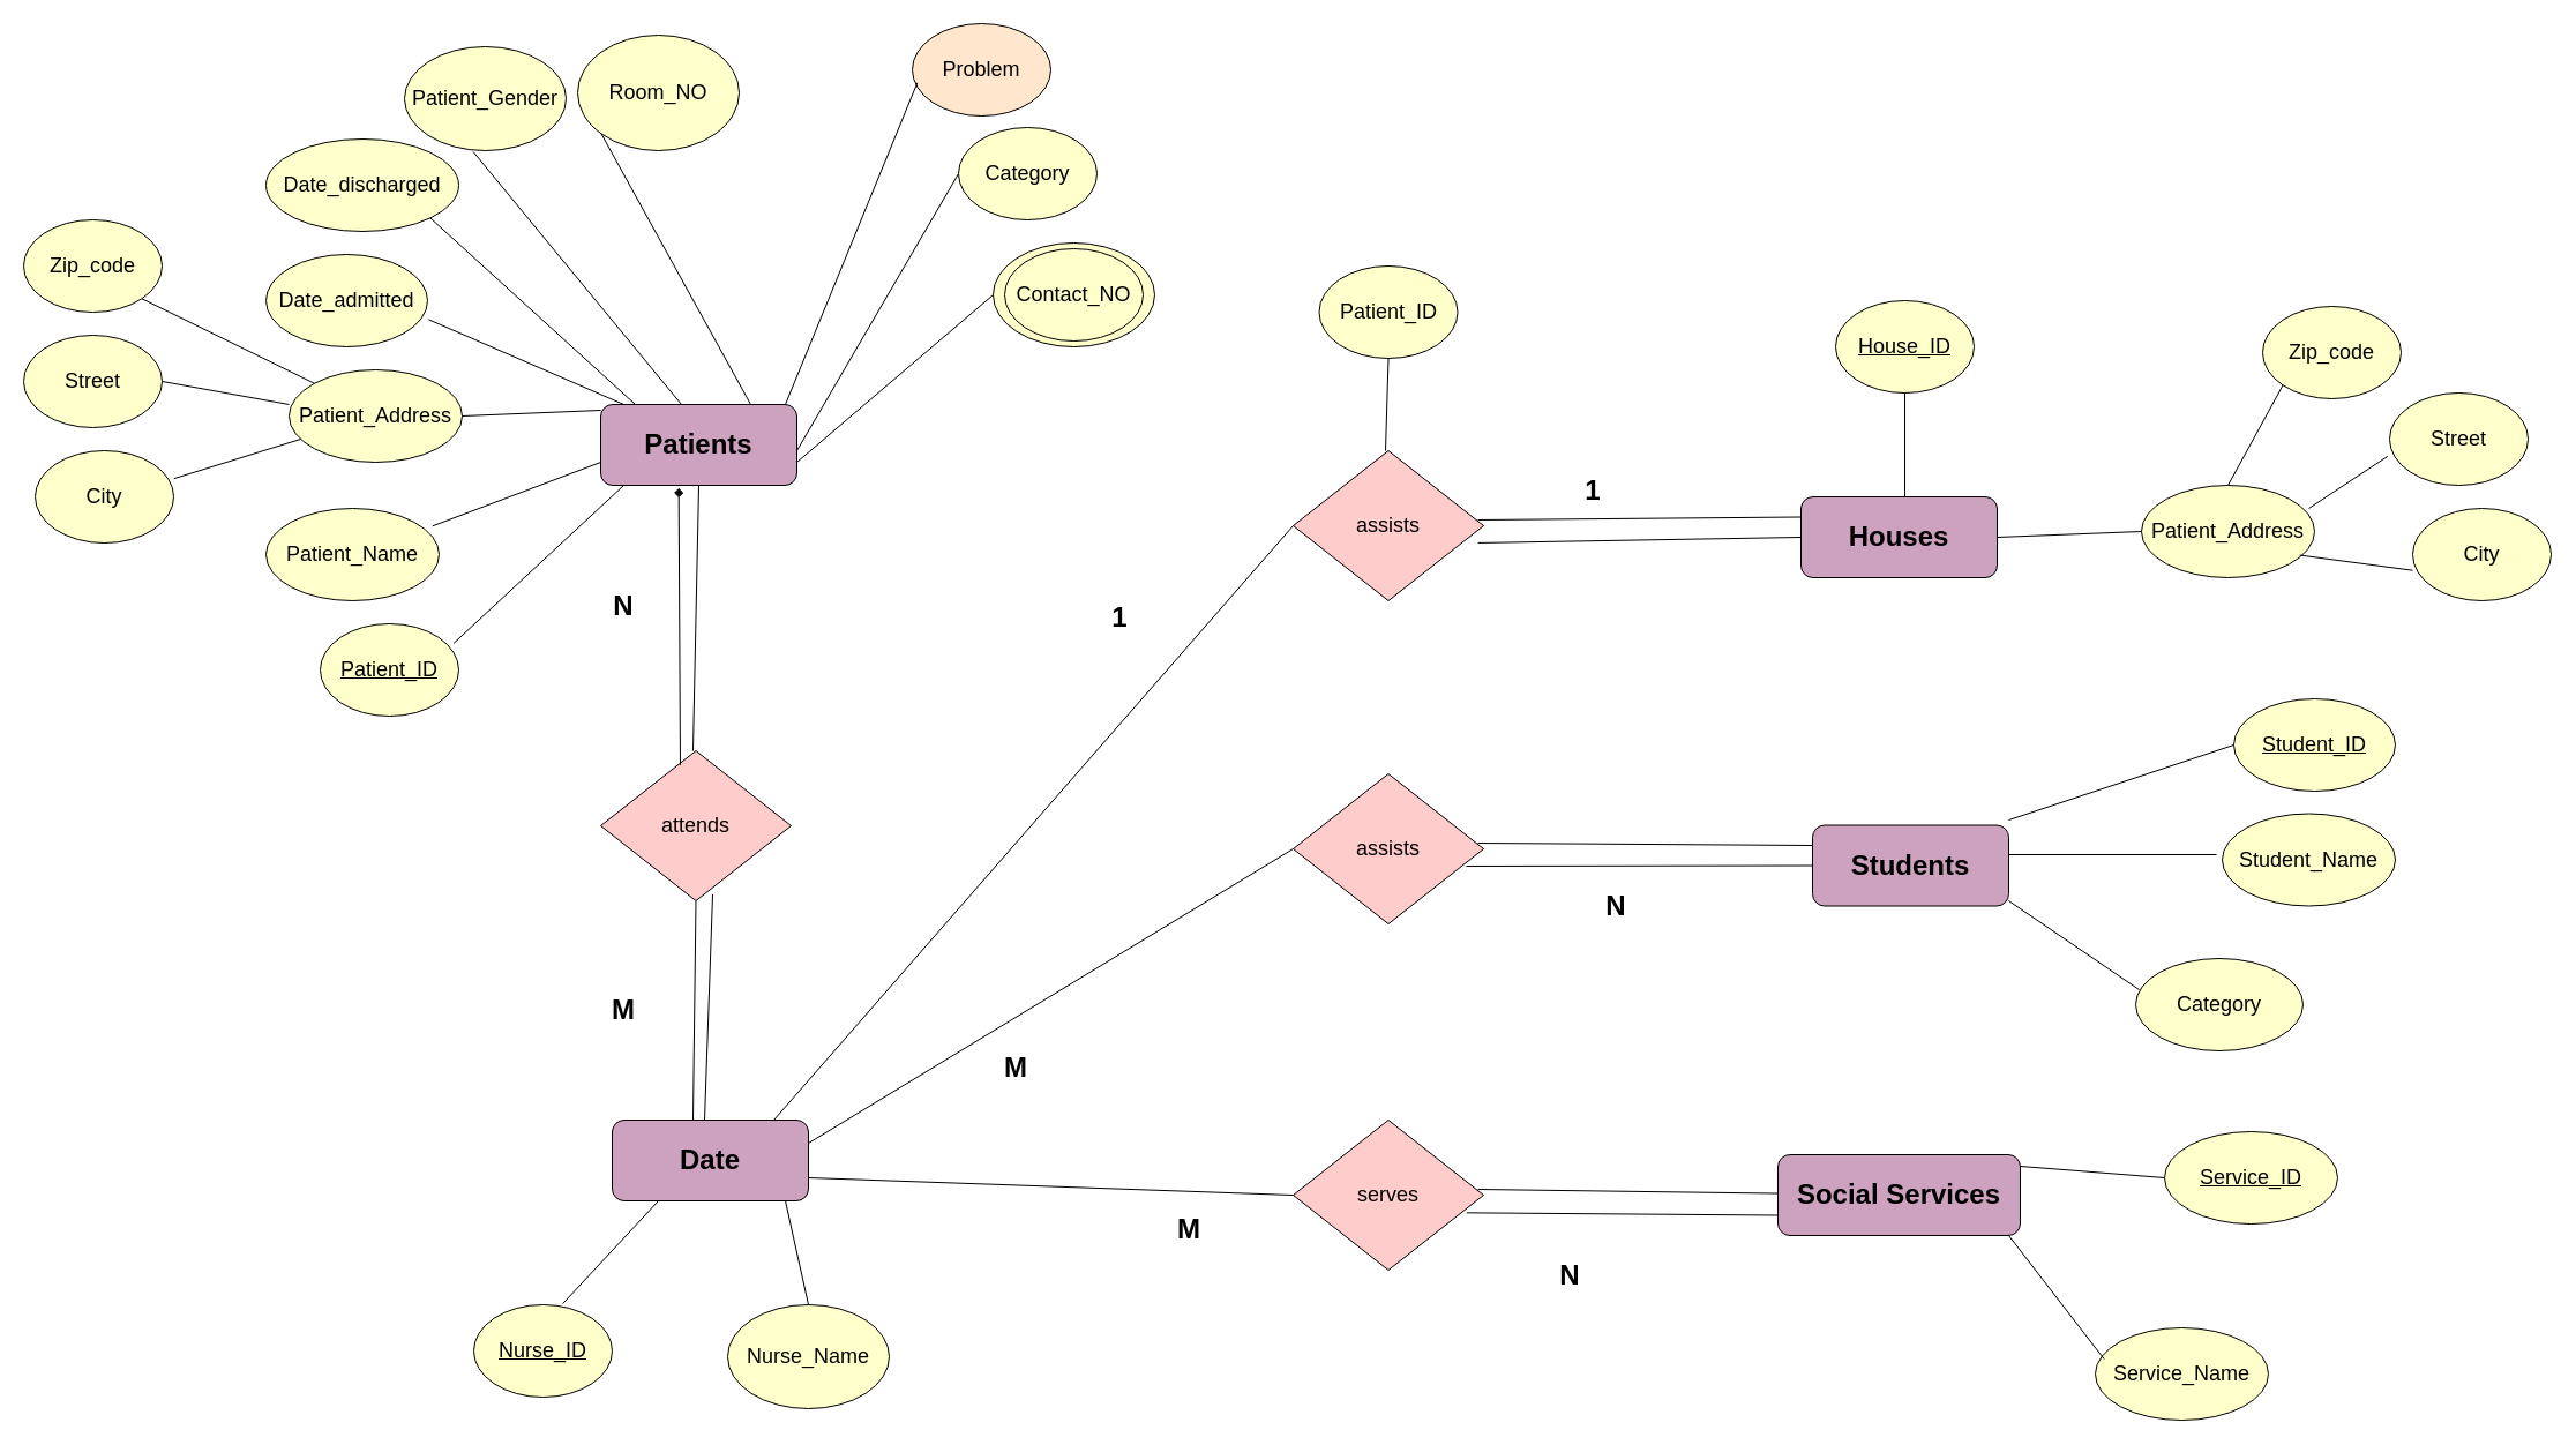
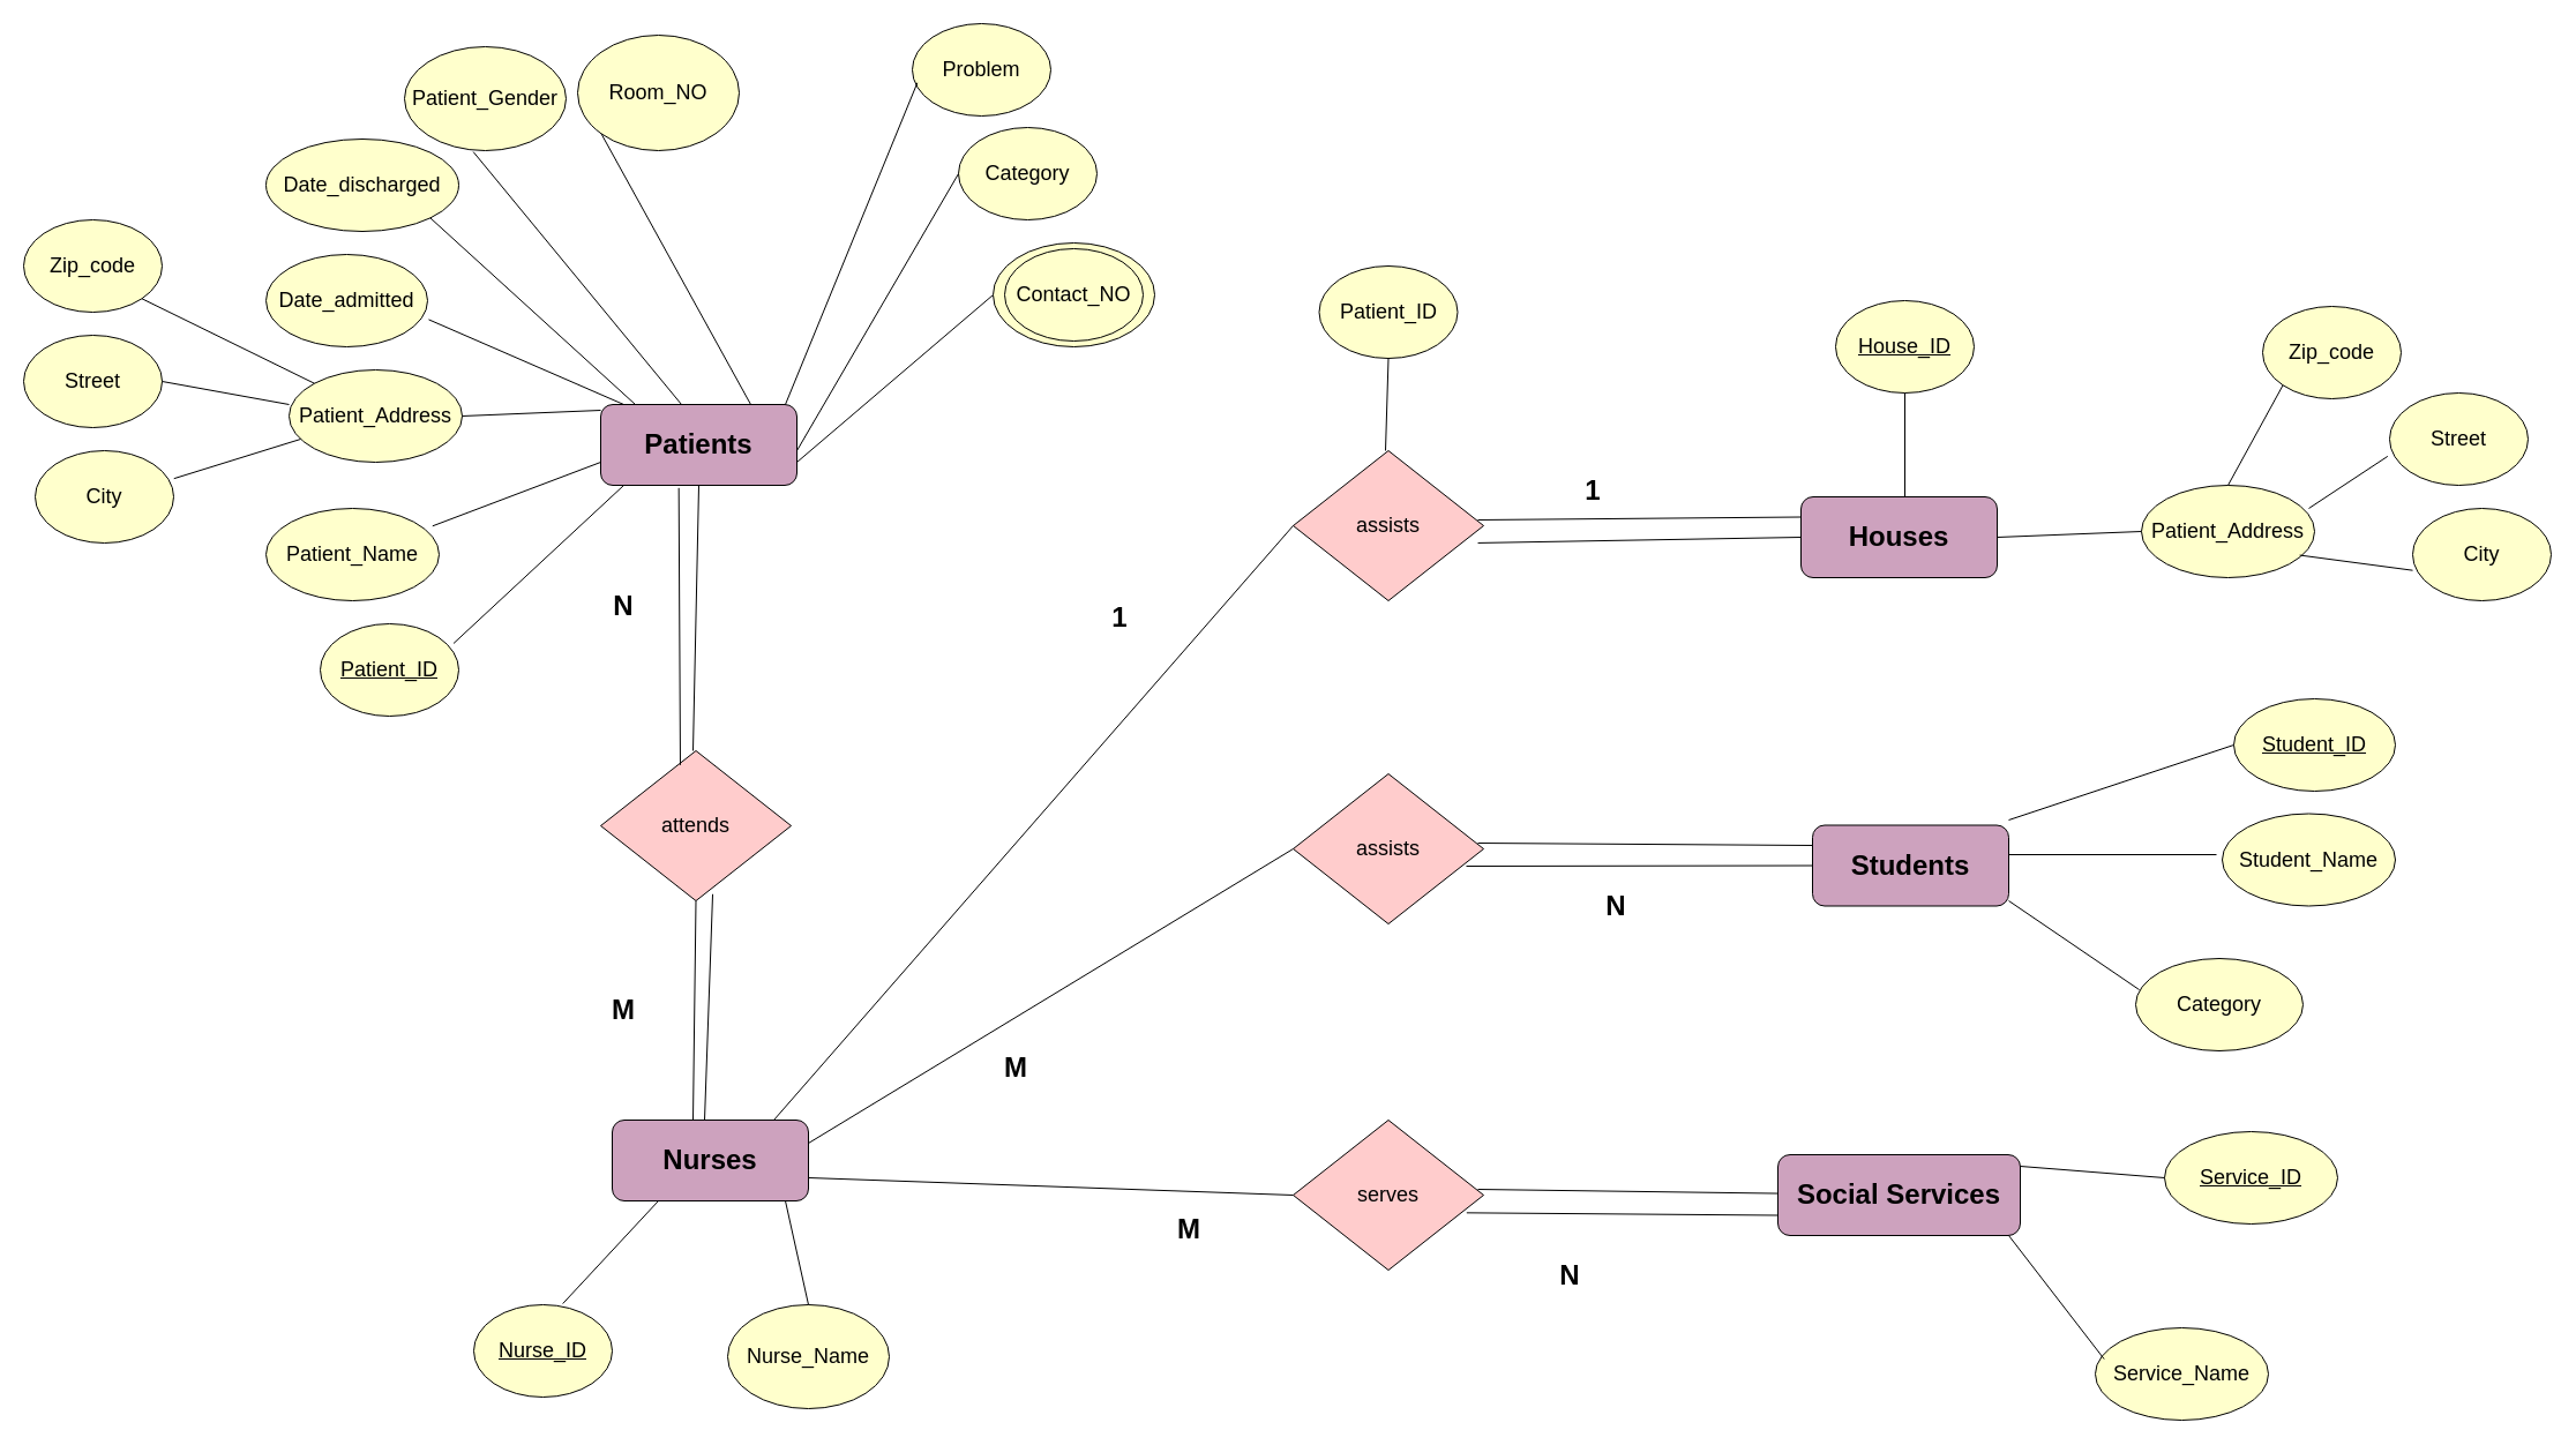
- <mxCell id="13" value="&lt;font style=&quot;font-size: 18px;&quot;&gt;Problem&lt;/font&gt;" style="ellipse;whiteSpace=wrap;html=1;fillColor=#ffe6cc;" vertex="1" parent="1"><mxGeometry x="790" y="20" width="120" height="80" as="geometry" /></mxCell>
+ <mxCell id="13" value="&lt;font style=&quot;font-size: 18px;&quot;&gt;Problem&lt;/font&gt;" style="ellipse;whiteSpace=wrap;html=1;fillColor=#FFFFCC;" vertex="1" parent="1"><mxGeometry x="790" y="20" width="120" height="80" as="geometry" /></mxCell>
- <mxCell id="66" value="" style="endArrow=diamond;html=1;rounded=0;entryX=0.398;entryY=1.033;entryDx=0;entryDy=0;entryPerimeter=0;exitX=0.418;exitY=0.095;exitDx=0;exitDy=0;exitPerimeter=0;" edge="1" parent="1" source="31" target="2"><mxGeometry width="50" height="50" relative="1" as="geometry"><mxPoint x="520" y="630" as="sourcePoint" /><mxPoint x="570" y="580" as="targetPoint" /></mxGeometry></mxCell>
+ <mxCell id="66" value="" style="endArrow=none;html=1;rounded=0;entryX=0.398;entryY=1.033;entryDx=0;entryDy=0;entryPerimeter=0;exitX=0.418;exitY=0.095;exitDx=0;exitDy=0;exitPerimeter=0;" edge="1" parent="1" source="31" target="2"><mxGeometry width="50" height="50" relative="1" as="geometry"><mxPoint x="520" y="630" as="sourcePoint" /><mxPoint x="570" y="580" as="targetPoint" /></mxGeometry></mxCell>
- <mxCell id="30" value="&lt;font style=&quot;font-size: 24px;&quot;&gt;&lt;b&gt;Date&lt;/b&gt;&lt;/font&gt;" style="rounded=1;whiteSpace=wrap;html=1;fillColor=#CDA2BE;" vertex="1" parent="1"><mxGeometry x="530" y="970" width="170" height="70" as="geometry" /></mxCell>
+ <mxCell id="30" value="&lt;font style=&quot;font-size: 24px;&quot;&gt;&lt;b&gt;Nurses&lt;/b&gt;&lt;/font&gt;" style="rounded=1;whiteSpace=wrap;html=1;fillColor=#CDA2BE;" vertex="1" parent="1"><mxGeometry x="530" y="970" width="170" height="70" as="geometry" /></mxCell>
